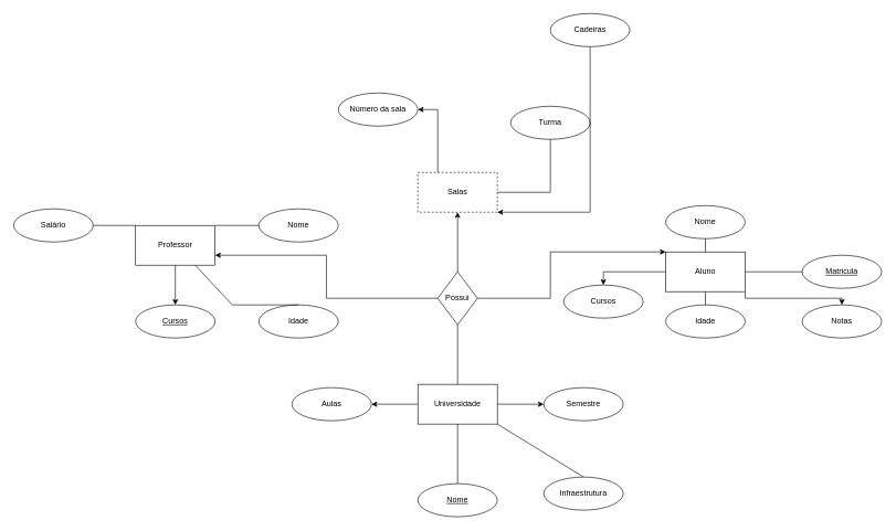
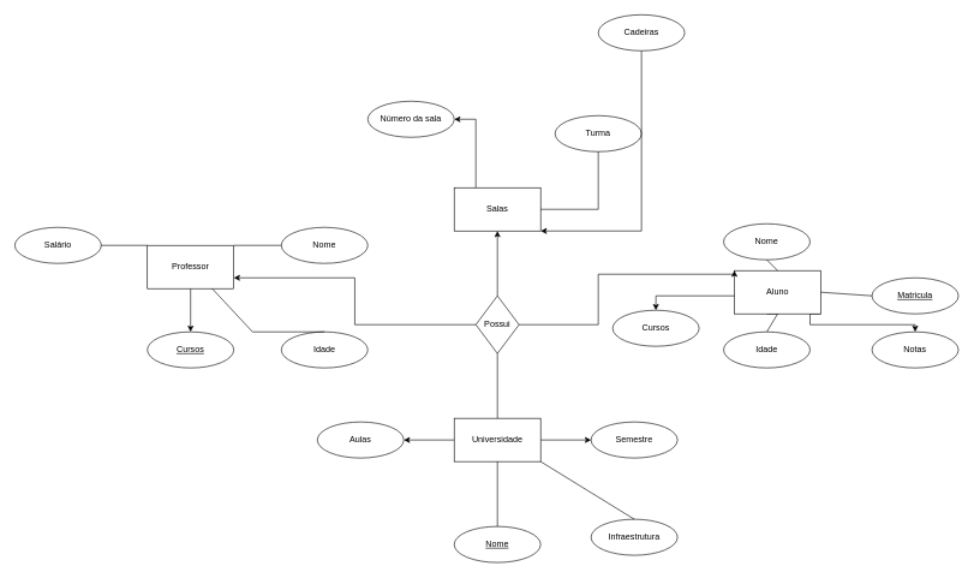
- <mxCell id="37" value="Salas" style="rounded=0;whiteSpace=wrap;html=1;dashed=1;" vertex="1" parent="1"><mxGeometry x="630" y="260" width="120" height="60" as="geometry" /></mxCell>
+ <mxCell id="37" value="Salas" style="rounded=0;whiteSpace=wrap;html=1;" vertex="1" parent="1"><mxGeometry x="630" y="260" width="120" height="60" as="geometry" /></mxCell>
- <mxCell id="4" value="Aluno" style="rounded=0;whiteSpace=wrap;html=1;" vertex="1" parent="1"><mxGeometry x="1004" y="380" width="120" height="60" as="geometry" /></mxCell>
+ <mxCell id="4" value="Aluno" style="rounded=0;whiteSpace=wrap;html=1;" vertex="1" parent="1"><mxGeometry x="1019" y="375" width="120" height="60" as="geometry" /></mxCell>
